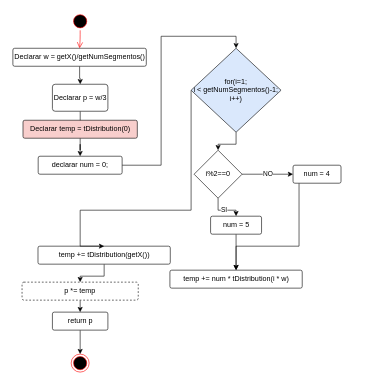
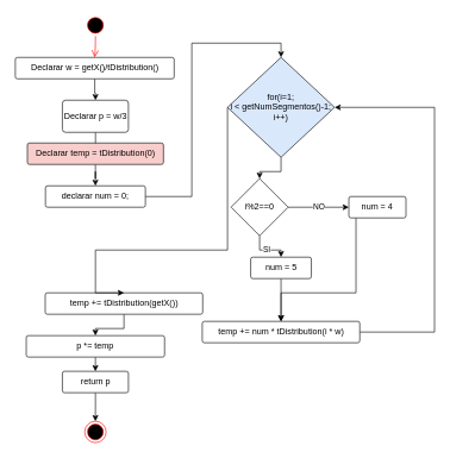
- <mxCell id="6" value="Declarar w = getX()/getNumSegmentos()" style="rounded=1;arcSize=10;whiteSpace=wrap;html=1;align=center;" parent="1" vertex="1"><mxGeometry x="20.81" y="80" width="222.5" height="30" as="geometry" /></mxCell>
+ <mxCell id="6" value="Declarar w = getX()/tDistribution()" style="rounded=1;arcSize=10;whiteSpace=wrap;html=1;align=center;" parent="1" vertex="1"><mxGeometry x="20.81" y="80" width="222.5" height="30" as="geometry" /></mxCell>
+ <mxCell id="25" style="edgeStyle=orthogonalEdgeStyle;rounded=0;orthogonalLoop=1;jettySize=auto;html=1;entryX=1;entryY=0.5;entryDx=0;entryDy=0;exitX=1;exitY=0.5;exitDx=0;exitDy=0;" parent="1" source="26" target="21" edge="1"><mxGeometry relative="1" as="geometry"><mxPoint x="548" y="465" as="sourcePoint" /><Array as="points"><mxPoint x="608" y="465" /><mxPoint x="608" y="150" /></Array></mxGeometry></mxCell>
- <mxCell id="18" value="p *= temp" style="rounded=1;arcSize=10;whiteSpace=wrap;html=1;align=center;dashed=1;" parent="1" vertex="1"><mxGeometry x="36.12" y="470" width="193.75" height="30" as="geometry" /></mxCell>
+ <mxCell id="18" value="p *= temp" style="rounded=1;arcSize=10;whiteSpace=wrap;html=1;align=center;" parent="1" vertex="1"><mxGeometry x="36.12" y="470" width="193.75" height="30" as="geometry" /></mxCell>
